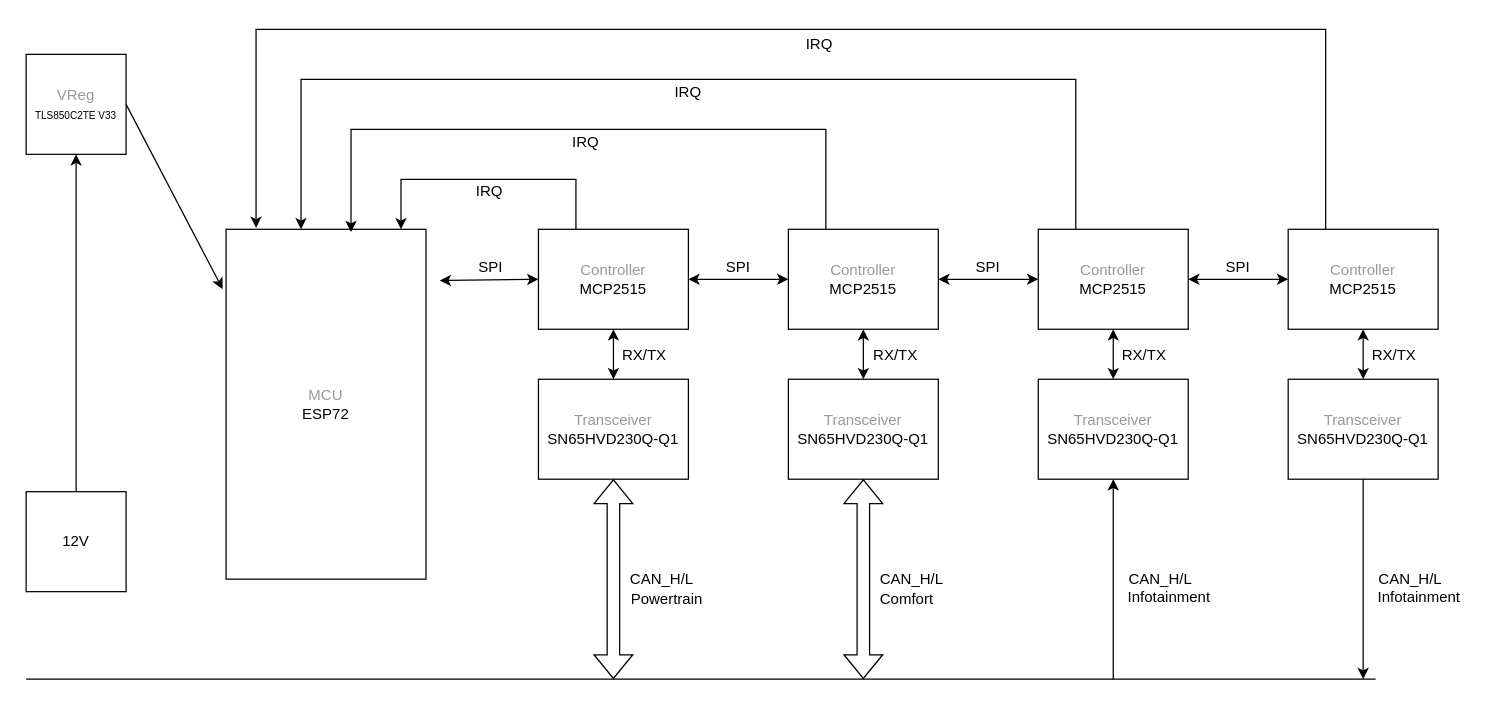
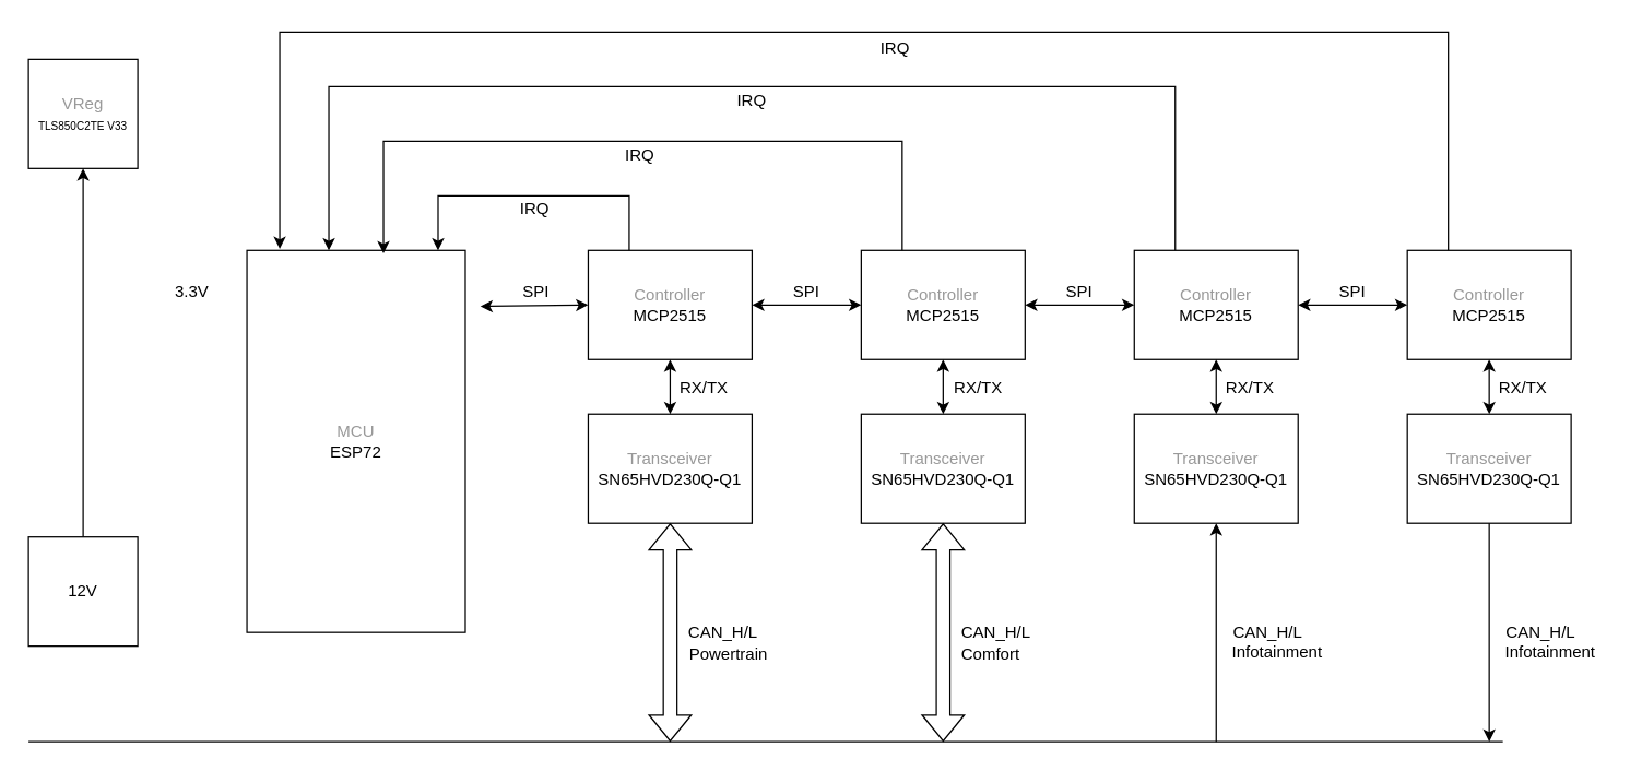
- <mxCell id="10" value="" style="endArrow=classic;html=1;rounded=0;exitX=1;exitY=0.5;exitDx=0;exitDy=0;entryX=-0.017;entryY=0.171;entryDx=0;entryDy=0;entryPerimeter=0;" edge="1" parent="1" source="5" target="2"><mxGeometry width="50" height="50" relative="1" as="geometry"><mxPoint x="370" y="423" as="sourcePoint" /><mxPoint x="420" y="373" as="targetPoint" /></mxGeometry></mxCell>
+ <mxCell id="24" value="3.3V" style="text;html=1;align=center;verticalAlign=middle;whiteSpace=wrap;rounded=0;" vertex="1" parent="1"><mxGeometry x="110" y="199" width="60" height="30" as="geometry" /></mxCell>
